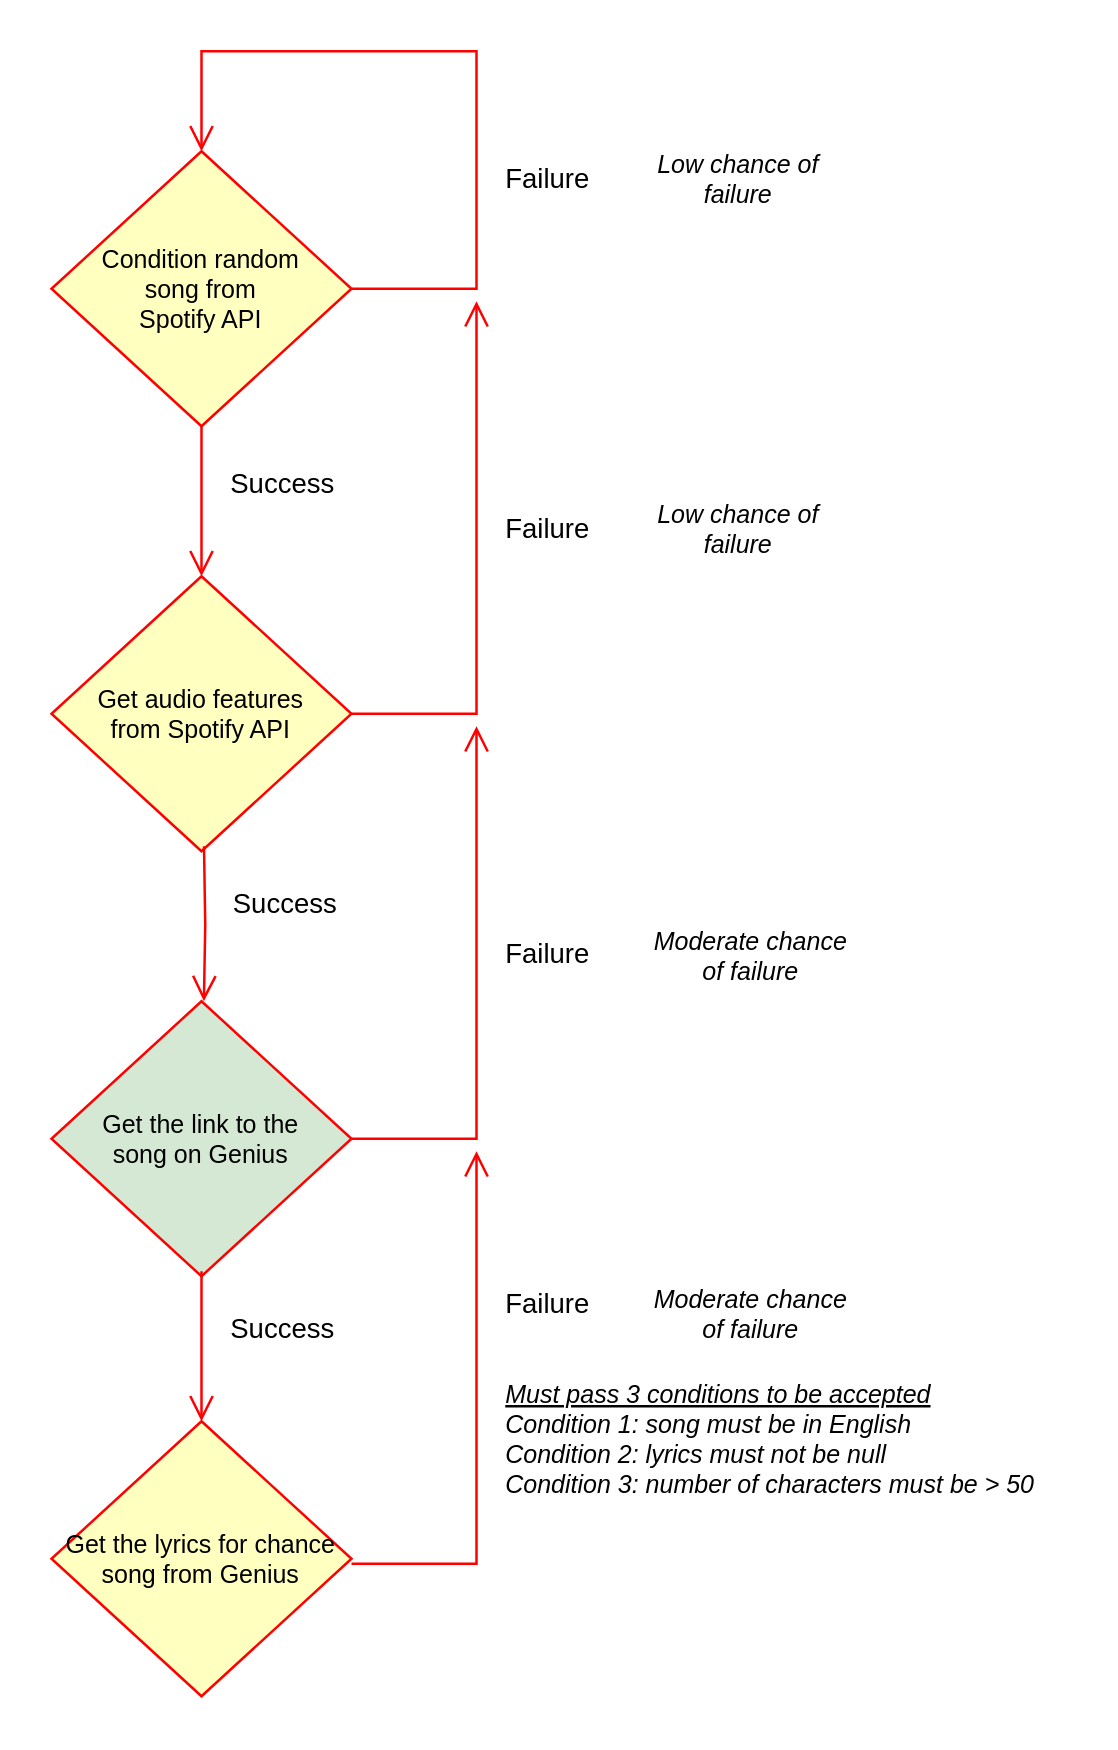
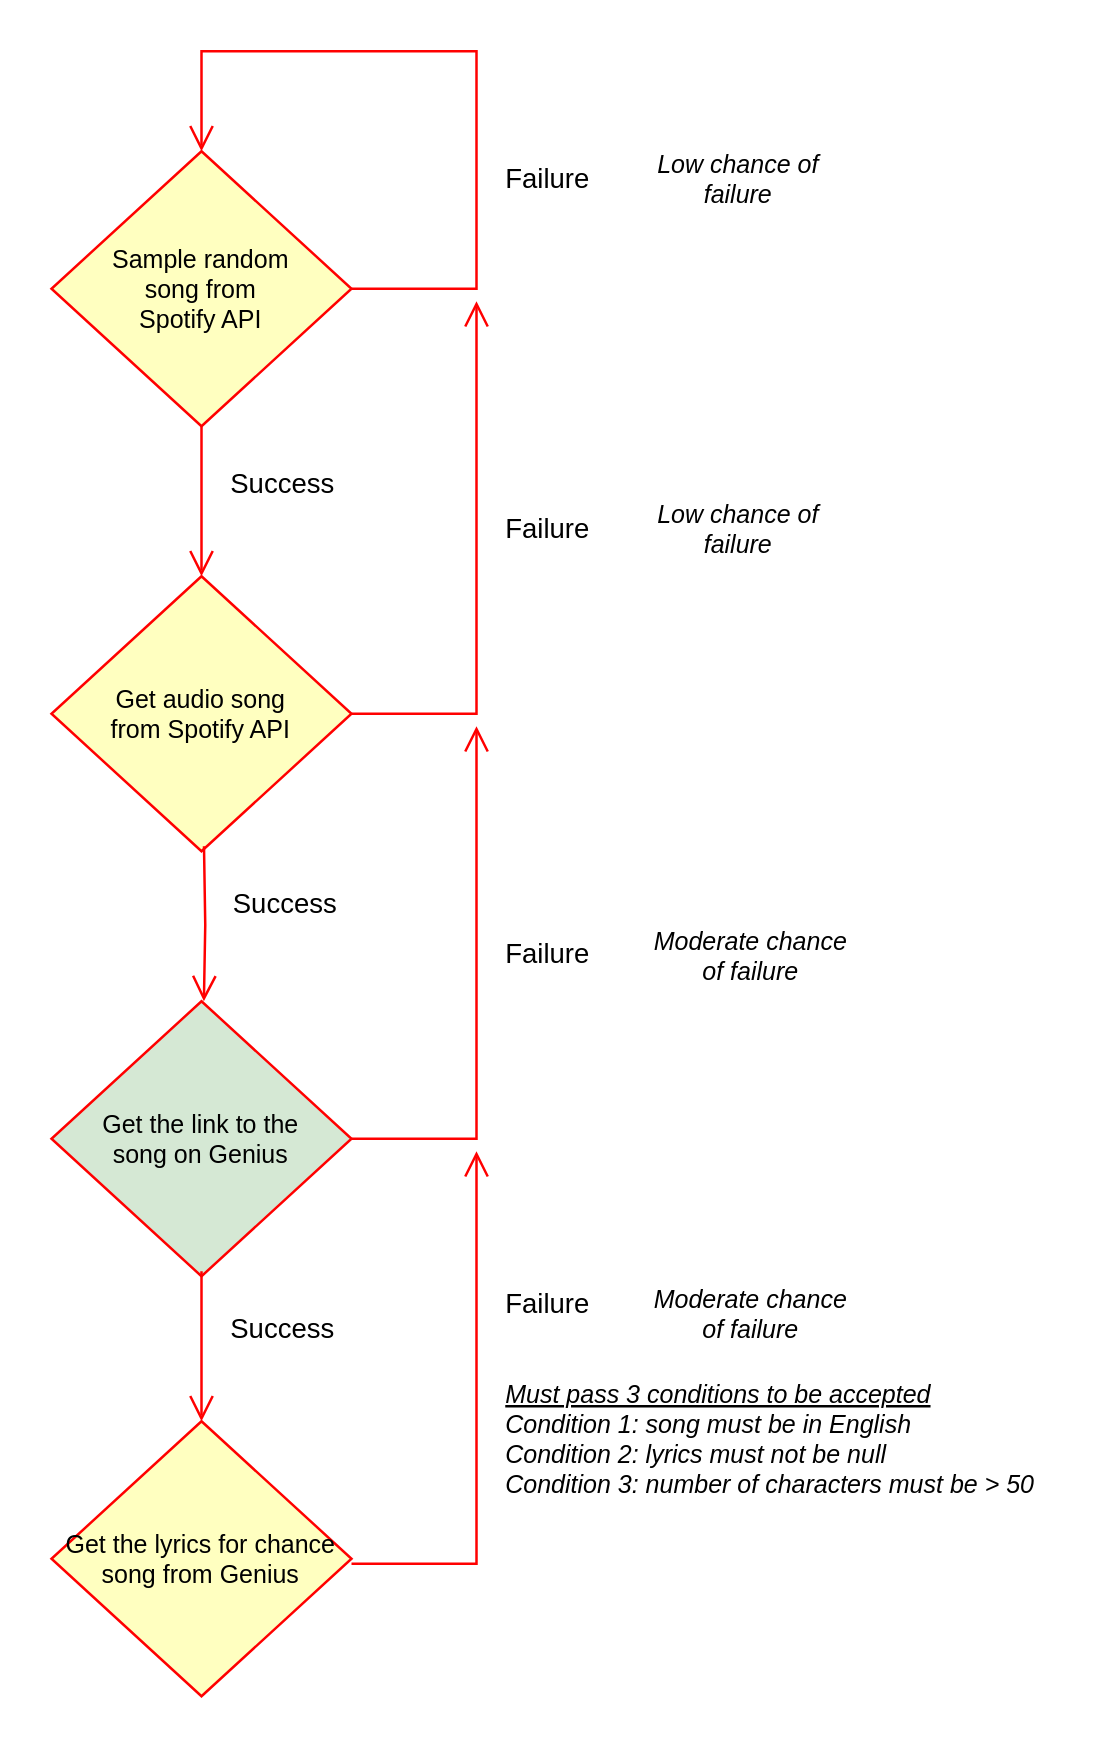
- <mxCell id="2" value="Condition random&lt;br&gt;song from&lt;br&gt;Spotify API" style="rhombus;whiteSpace=wrap;html=1;fillColor=#ffffc0;strokeColor=#ff0000;fontSize=10;" vertex="1" parent="1"><mxGeometry x="20" y="60" width="120" height="110" as="geometry" /></mxCell>
+ <mxCell id="2" value="Sample random&lt;br&gt;song from&lt;br&gt;Spotify API" style="rhombus;whiteSpace=wrap;html=1;fillColor=#ffffc0;strokeColor=#ff0000;fontSize=10;" vertex="1" parent="1"><mxGeometry x="20" y="60" width="120" height="110" as="geometry" /></mxCell>
- <mxCell id="5" value="Get audio features&lt;br&gt;from Spotify API" style="rhombus;whiteSpace=wrap;html=1;fillColor=#ffffc0;strokeColor=#ff0000;fontSize=10;" vertex="1" parent="1"><mxGeometry x="20" y="230" width="120" height="110" as="geometry" /></mxCell>
+ <mxCell id="5" value="Get audio song&lt;br&gt;from Spotify API" style="rhombus;whiteSpace=wrap;html=1;fillColor=#ffffc0;strokeColor=#ff0000;fontSize=10;" vertex="1" parent="1"><mxGeometry x="20" y="230" width="120" height="110" as="geometry" /></mxCell>
